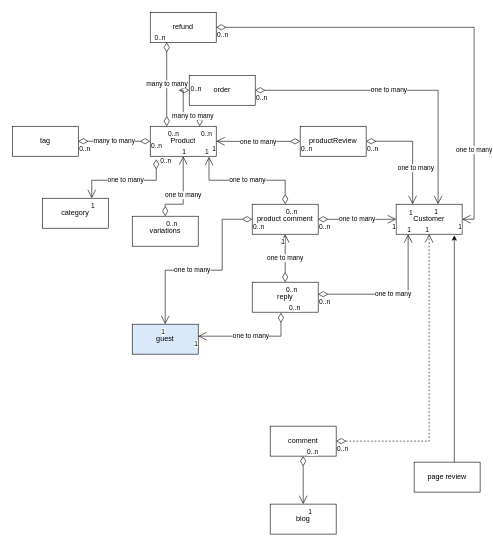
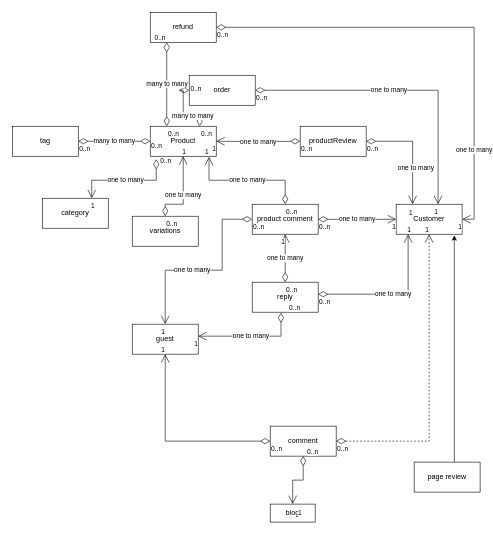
- <mxCell id="11" value="guest" style="html=1;whiteSpace=wrap;fillColor=#dae8fc;" parent="1" vertex="1"><mxGeometry x="220" y="540" width="110" height="50" as="geometry" /></mxCell>
+ <mxCell id="11" value="guest" style="html=1;whiteSpace=wrap;" parent="1" vertex="1"><mxGeometry x="220" y="540" width="110" height="50" as="geometry" /></mxCell>
+ <mxCell id="63" value="" style="endArrow=open;html=1;endSize=12;startArrow=diamondThin;startSize=14;startFill=0;edgeStyle=orthogonalEdgeStyle;rounded=0;entryX=0.5;entryY=1;entryDx=0;entryDy=0;" parent="1" source="59" target="11" edge="1"><mxGeometry relative="1" as="geometry"><mxPoint x="290" y="695" as="sourcePoint" /><mxPoint x="290" y="695" as="targetPoint" /></mxGeometry></mxCell>
+ <mxCell id="64" value="0..n" style="edgeLabel;resizable=0;html=1;align=left;verticalAlign=top;" parent="63" connectable="0" vertex="1"><mxGeometry x="-1" relative="1" as="geometry" /></mxCell>
+ <mxCell id="65" value="1" style="edgeLabel;resizable=0;html=1;align=right;verticalAlign=top;" parent="63" connectable="0" vertex="1"><mxGeometry x="1" relative="1" as="geometry"><mxPoint y="-20" as="offset" /></mxGeometry></mxCell>
- <mxCell id="58" value="blog" style="html=1;whiteSpace=wrap;" parent="1" vertex="1"><mxGeometry x="450" y="840" width="110" height="50" as="geometry" /></mxCell>
+ <mxCell id="58" value="blog" style="html=1;whiteSpace=wrap;" parent="1" vertex="1"><mxGeometry x="450" y="840" width="75" height="30" as="geometry" /></mxCell>
